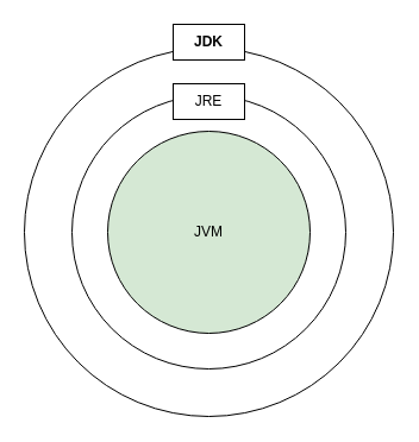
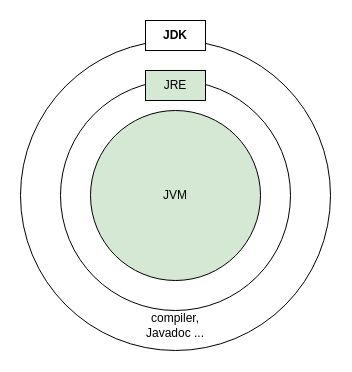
- <mxCell id="7" value="&lt;span style=&quot;text-align: left;&quot;&gt;JRE&lt;/span&gt;" style="rounded=0;whiteSpace=wrap;html=1;strokeColor=default;" parent="1" vertex="1"><mxGeometry x="145" y="70" width="60" height="30" as="geometry" /></mxCell>
+ <mxCell id="7" value="&lt;span style=&quot;text-align: left;&quot;&gt;JRE&lt;/span&gt;" style="rounded=0;whiteSpace=wrap;html=1;strokeColor=default;fillColor=#d5e8d4;" parent="1" vertex="1"><mxGeometry x="145" y="70" width="60" height="30" as="geometry" /></mxCell>
+ <mxCell id="5" value="compiler, Javadoc ..." style="text;html=1;strokeColor=none;fillColor=none;align=center;verticalAlign=middle;whiteSpace=wrap;rounded=0;" parent="1" vertex="1"><mxGeometry x="130" y="310" width="90" height="30" as="geometry" /></mxCell>
